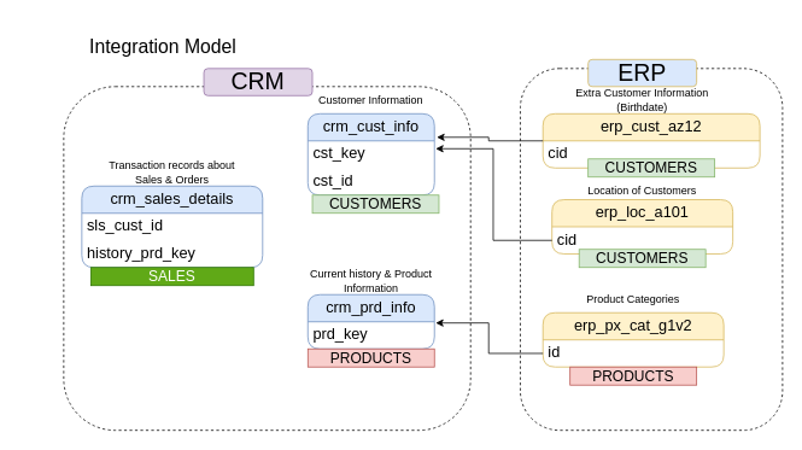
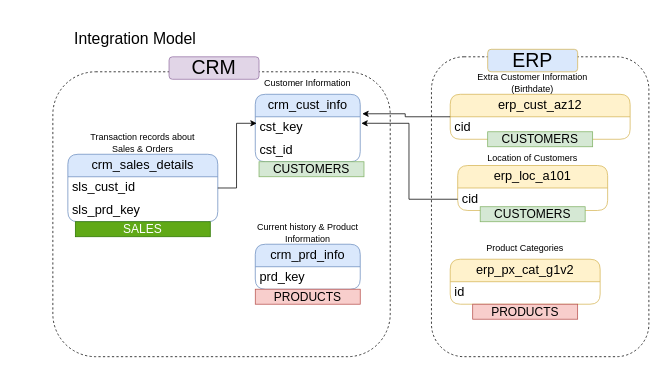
+ <mxCell id="11" style="edgeStyle=orthogonalEdgeStyle;rounded=0;orthogonalLoop=1;jettySize=auto;html=1;exitX=1;exitY=0.5;exitDx=0;exitDy=0;entryX=0.014;entryY=0.289;entryDx=0;entryDy=0;entryPerimeter=0;" parent="1" source="7" target="4" edge="1"><mxGeometry relative="1" as="geometry" /></mxCell>
- <mxCell id="8" value="history_prd_key" style="text;strokeColor=none;fillColor=none;align=left;verticalAlign=middle;spacingLeft=4;spacingRight=4;overflow=hidden;points=[[0,0.5],[1,0.5]];portConstraint=eastwest;rotatable=0;whiteSpace=wrap;html=1;fontSize=17;" parent="6" vertex="1"><mxGeometry y="60" width="200" height="30" as="geometry" /></mxCell>
+ <mxCell id="8" value="sls_prd_key" style="text;strokeColor=none;fillColor=none;align=left;verticalAlign=middle;spacingLeft=4;spacingRight=4;overflow=hidden;points=[[0,0.5],[1,0.5]];portConstraint=eastwest;rotatable=0;whiteSpace=wrap;html=1;fontSize=17;" parent="6" vertex="1"><mxGeometry y="60" width="200" height="30" as="geometry" /></mxCell>
- <mxCell id="20" style="edgeStyle=orthogonalEdgeStyle;rounded=0;orthogonalLoop=1;jettySize=auto;html=1;entryX=1.01;entryY=0.044;entryDx=0;entryDy=0;entryPerimeter=0;" parent="1" source="19" target="10" edge="1"><mxGeometry relative="1" as="geometry" /></mxCell>
